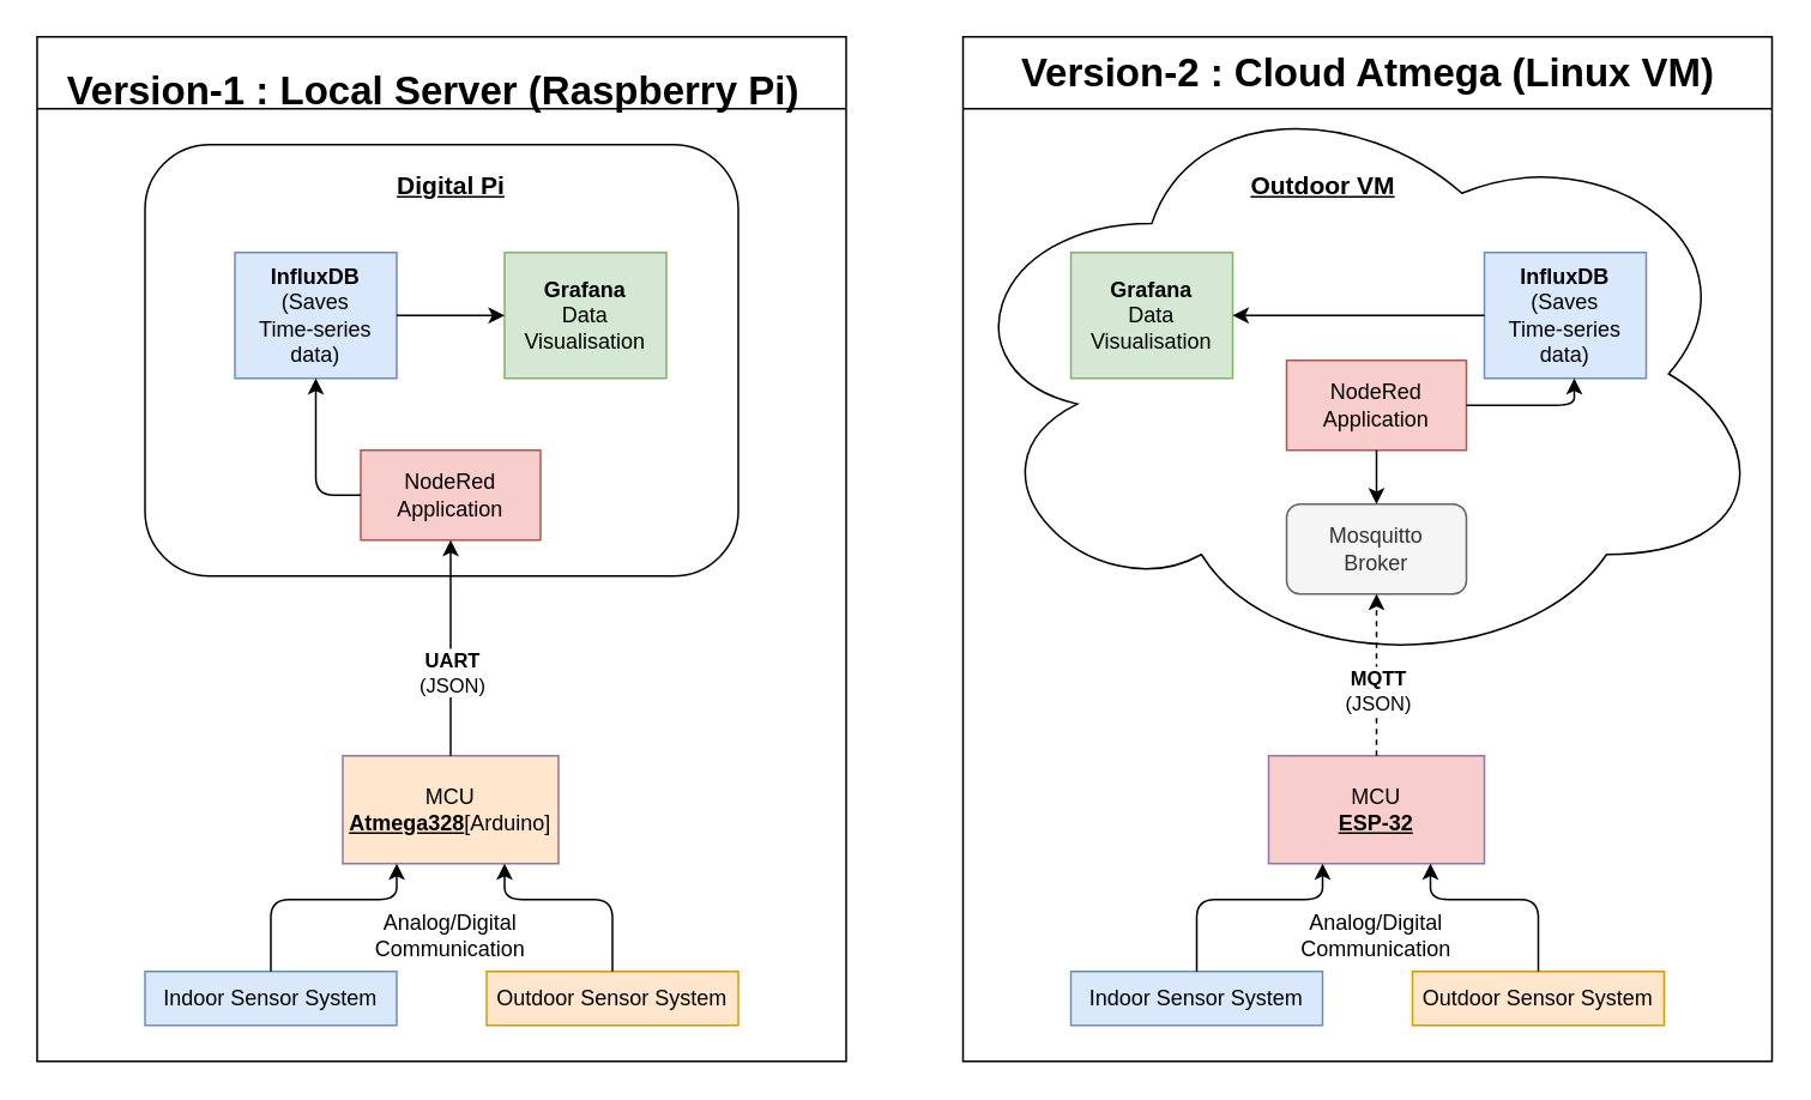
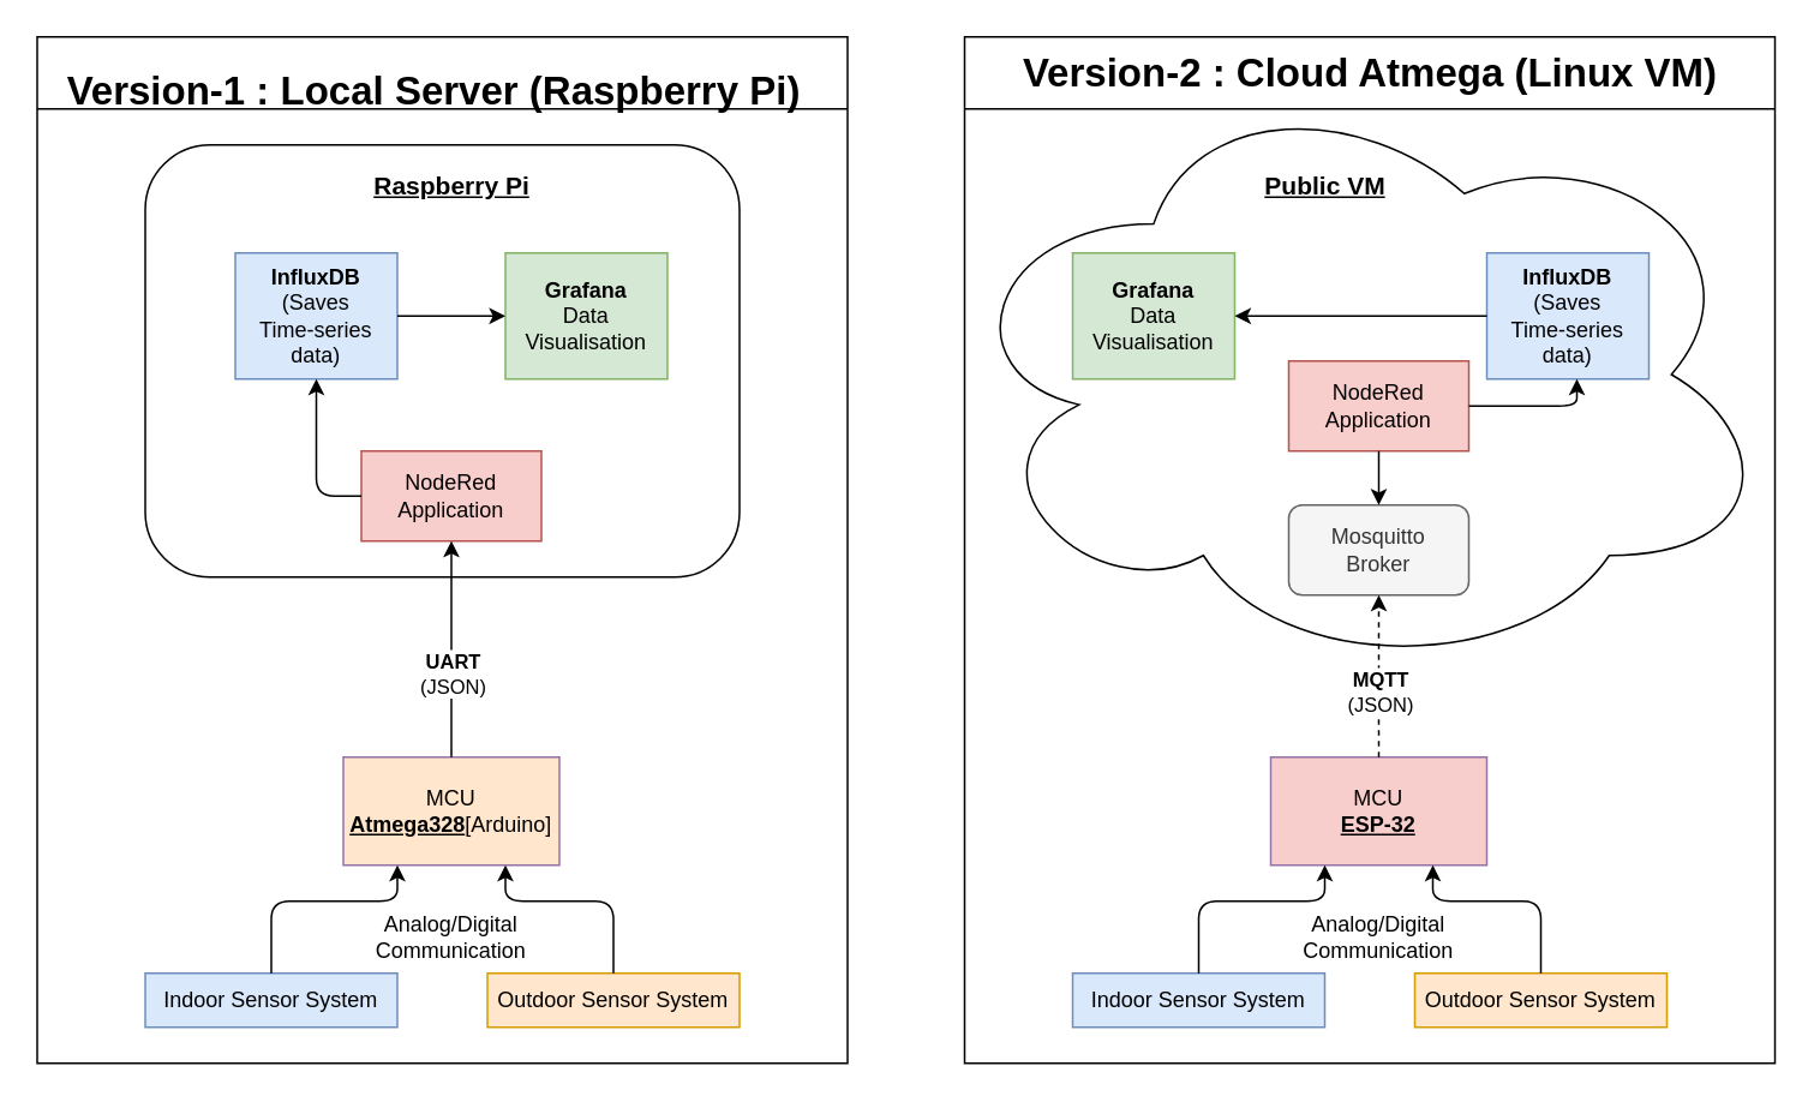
- <mxCell id="14" value="&lt;font style=&quot;font-size: 14px&quot;&gt;&lt;u&gt;Digital Pi&lt;/u&gt;&lt;/font&gt;" style="text;strokeColor=none;fillColor=none;html=1;fontSize=24;fontStyle=1;verticalAlign=middle;align=center;" vertex="1" parent="1"><mxGeometry x="200" y="90" width="100" height="20" as="geometry" /></mxCell>
+ <mxCell id="14" value="&lt;font style=&quot;font-size: 14px&quot;&gt;&lt;u&gt;Raspberry Pi&lt;/u&gt;&lt;/font&gt;" style="text;strokeColor=none;fillColor=none;html=1;fontSize=24;fontStyle=1;verticalAlign=middle;align=center;" vertex="1" parent="1"><mxGeometry x="200" y="90" width="100" height="20" as="geometry" /></mxCell>
- <mxCell id="30" value="&lt;font style=&quot;font-size: 14px&quot;&gt;&lt;u&gt;Outdoor VM&lt;/u&gt;&lt;br&gt;&lt;/font&gt;" style="text;strokeColor=none;fillColor=none;html=1;fontSize=24;fontStyle=1;verticalAlign=middle;align=center;" vertex="1" parent="1"><mxGeometry x="685" y="90" width="100" height="20" as="geometry" /></mxCell>
+ <mxCell id="30" value="&lt;font style=&quot;font-size: 14px&quot;&gt;&lt;u&gt;Public VM&lt;/u&gt;&lt;br&gt;&lt;/font&gt;" style="text;strokeColor=none;fillColor=none;html=1;fontSize=24;fontStyle=1;verticalAlign=middle;align=center;" vertex="1" parent="1"><mxGeometry x="685" y="90" width="100" height="20" as="geometry" /></mxCell>
